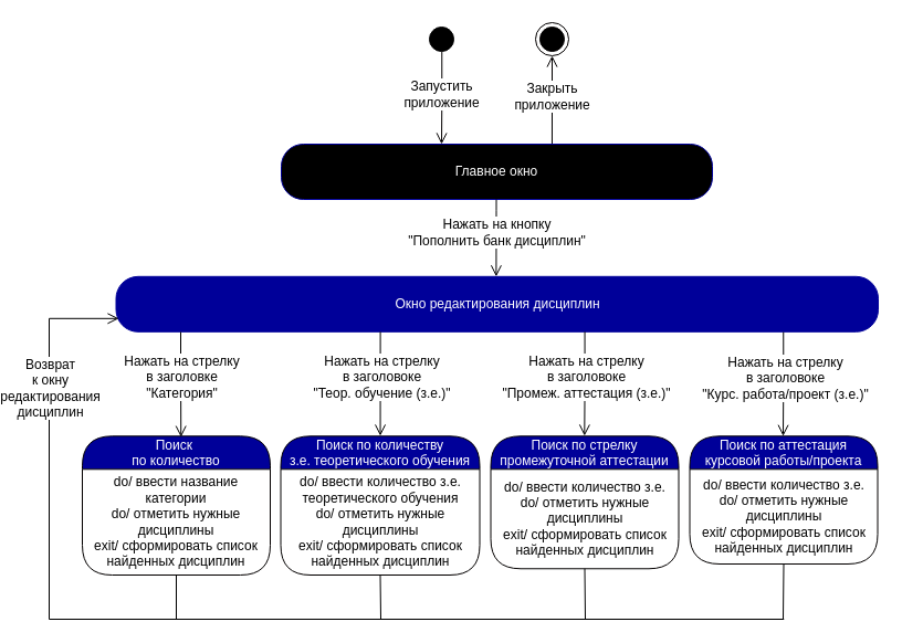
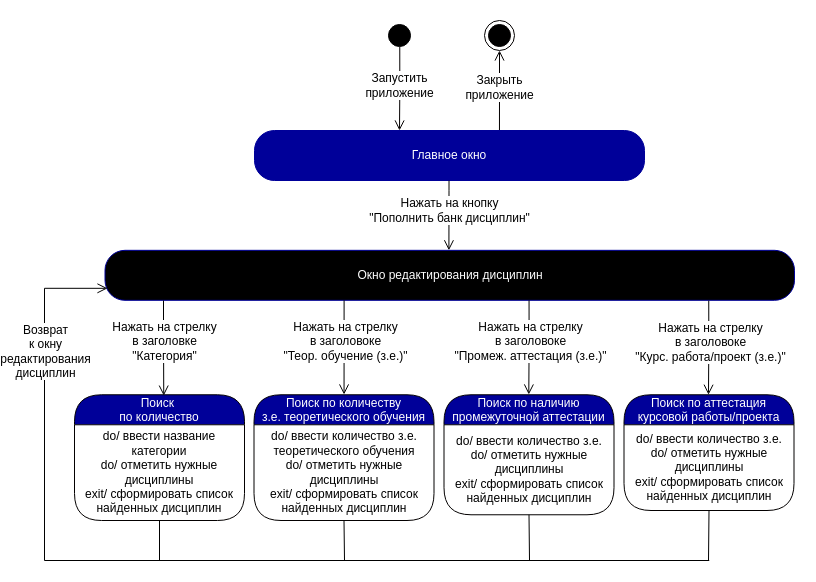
- <mxCell id="6" value="Главное окно" style="rounded=1;whiteSpace=wrap;html=1;arcSize=40;fontColor=#FFFFFF;fillColor=#000000;strokeColor=#000099;" parent="1" vertex="1"><mxGeometry x="230" y="130" width="390" height="50" as="geometry" /></mxCell>
+ <mxCell id="6" value="Главное окно" style="rounded=1;whiteSpace=wrap;html=1;arcSize=40;fontColor=#FFFFFF;fillColor=#000099;strokeColor=#000099;" parent="1" vertex="1"><mxGeometry x="230" y="130" width="390" height="50" as="geometry" /></mxCell>
- <mxCell id="11" value="Окно редактирования дисциплин" style="rounded=1;whiteSpace=wrap;html=1;arcSize=40;fontColor=#FFFFFF;fillColor=#000099;strokeColor=#000099;" parent="1" vertex="1"><mxGeometry x="80.5" y="249.82" width="689.5" height="50" as="geometry" /></mxCell>
+ <mxCell id="11" value="Окно редактирования дисциплин" style="rounded=1;whiteSpace=wrap;html=1;arcSize=40;fontColor=#FFFFFF;fillColor=#000000;strokeColor=#000099;" parent="1" vertex="1"><mxGeometry x="80.5" y="249.82" width="689.5" height="50" as="geometry" /></mxCell>
- <mxCell id="23" value="Поиск по стрелку&#10;промежуточной аттестации" style="swimlane;fontStyle=0;align=center;verticalAlign=middle;childLayout=stackLayout;horizontal=1;startSize=30;horizontalStack=0;resizeParent=0;resizeLast=1;container=0;fontColor=#FFFFFF;collapsible=0;rounded=1;arcSize=30;strokeColor=#030000;fillColor=#000099;swimlaneFillColor=#FFFFFF;dropTarget=0;fontSize=12;" parent="1" vertex="1"><mxGeometry x="419.5" y="394.27" width="170" height="120" as="geometry" /></mxCell>
+ <mxCell id="23" value="Поиск по наличию&#10;промежуточной аттестации" style="swimlane;fontStyle=0;align=center;verticalAlign=middle;childLayout=stackLayout;horizontal=1;startSize=30;horizontalStack=0;resizeParent=0;resizeLast=1;container=0;fontColor=#FFFFFF;collapsible=0;rounded=1;arcSize=30;strokeColor=#030000;fillColor=#000099;swimlaneFillColor=#FFFFFF;dropTarget=0;fontSize=12;" parent="1" vertex="1"><mxGeometry x="419.5" y="394.27" width="170" height="120" as="geometry" /></mxCell>
